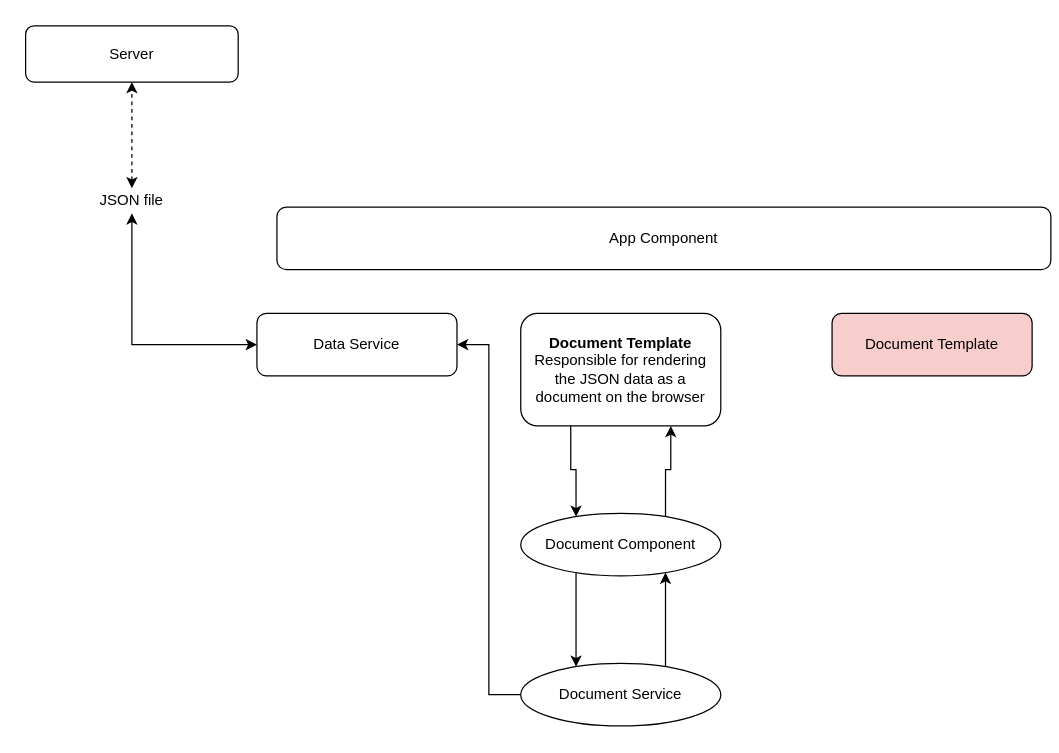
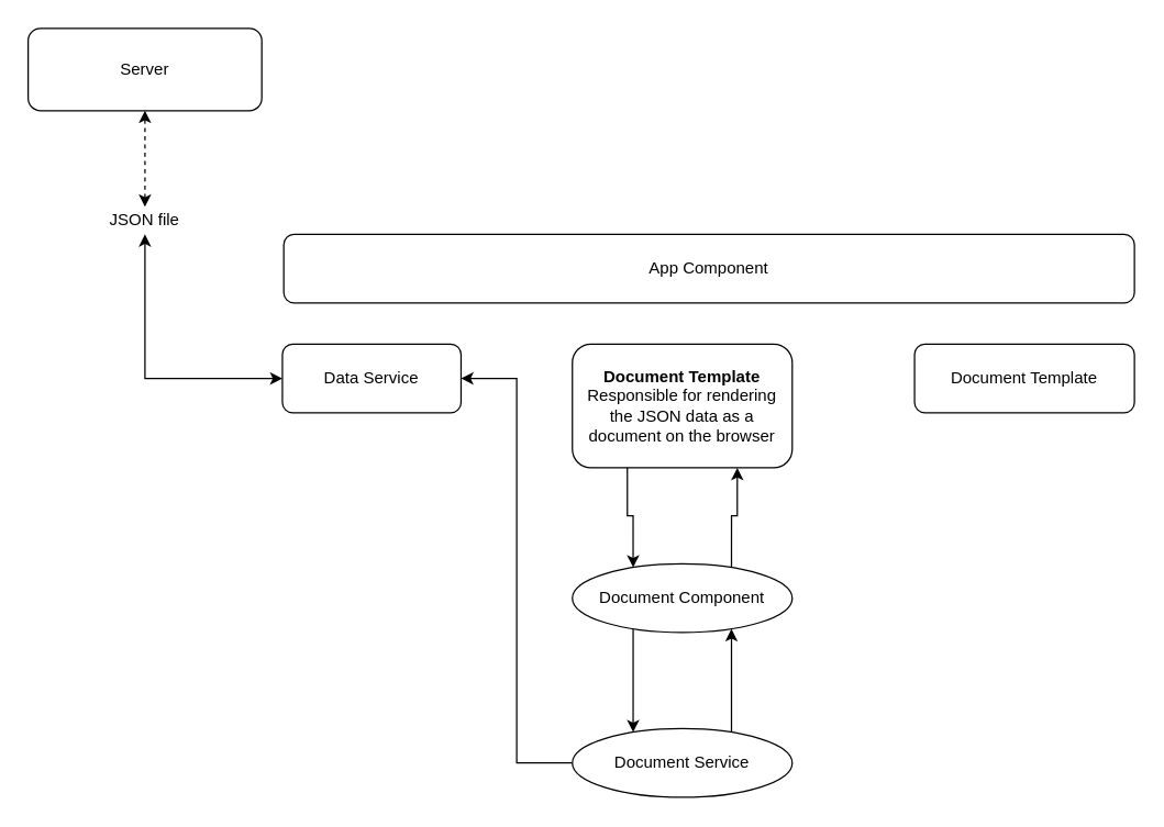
- <mxCell id="2" value="Server" style="rounded=1;whiteSpace=wrap;html=1;" vertex="1" parent="1"><mxGeometry x="20" y="20" width="170" height="45" as="geometry" /></mxCell>
+ <mxCell id="2" value="Server" style="rounded=1;whiteSpace=wrap;html=1;" vertex="1" parent="1"><mxGeometry x="20" y="20" width="170" height="60" as="geometry" /></mxCell>
- <mxCell id="7" value="App Component" style="rounded=1;whiteSpace=wrap;html=1;" vertex="1" parent="1"><mxGeometry x="221" y="165" width="619" height="50" as="geometry" /></mxCell>
+ <mxCell id="7" value="App Component" style="rounded=1;whiteSpace=wrap;html=1;" vertex="1" parent="1"><mxGeometry x="206" y="170" width="619" height="50" as="geometry" /></mxCell>
- <mxCell id="6" value="Data Service" style="rounded=1;whiteSpace=wrap;html=1;" vertex="1" parent="1"><mxGeometry x="205" y="250" width="160" height="50" as="geometry" /></mxCell>
+ <mxCell id="6" value="Data Service" style="rounded=1;whiteSpace=wrap;html=1;" vertex="1" parent="1"><mxGeometry x="205" y="250" width="130" height="50" as="geometry" /></mxCell>
- <mxCell id="16" value="Document Template" style="rounded=1;whiteSpace=wrap;html=1;fillColor=#f8cecc;" vertex="1" parent="1"><mxGeometry x="665" y="250" width="160" height="50" as="geometry" /></mxCell>
+ <mxCell id="16" value="Document Template" style="rounded=1;whiteSpace=wrap;html=1;" vertex="1" parent="1"><mxGeometry x="665" y="250" width="160" height="50" as="geometry" /></mxCell>
